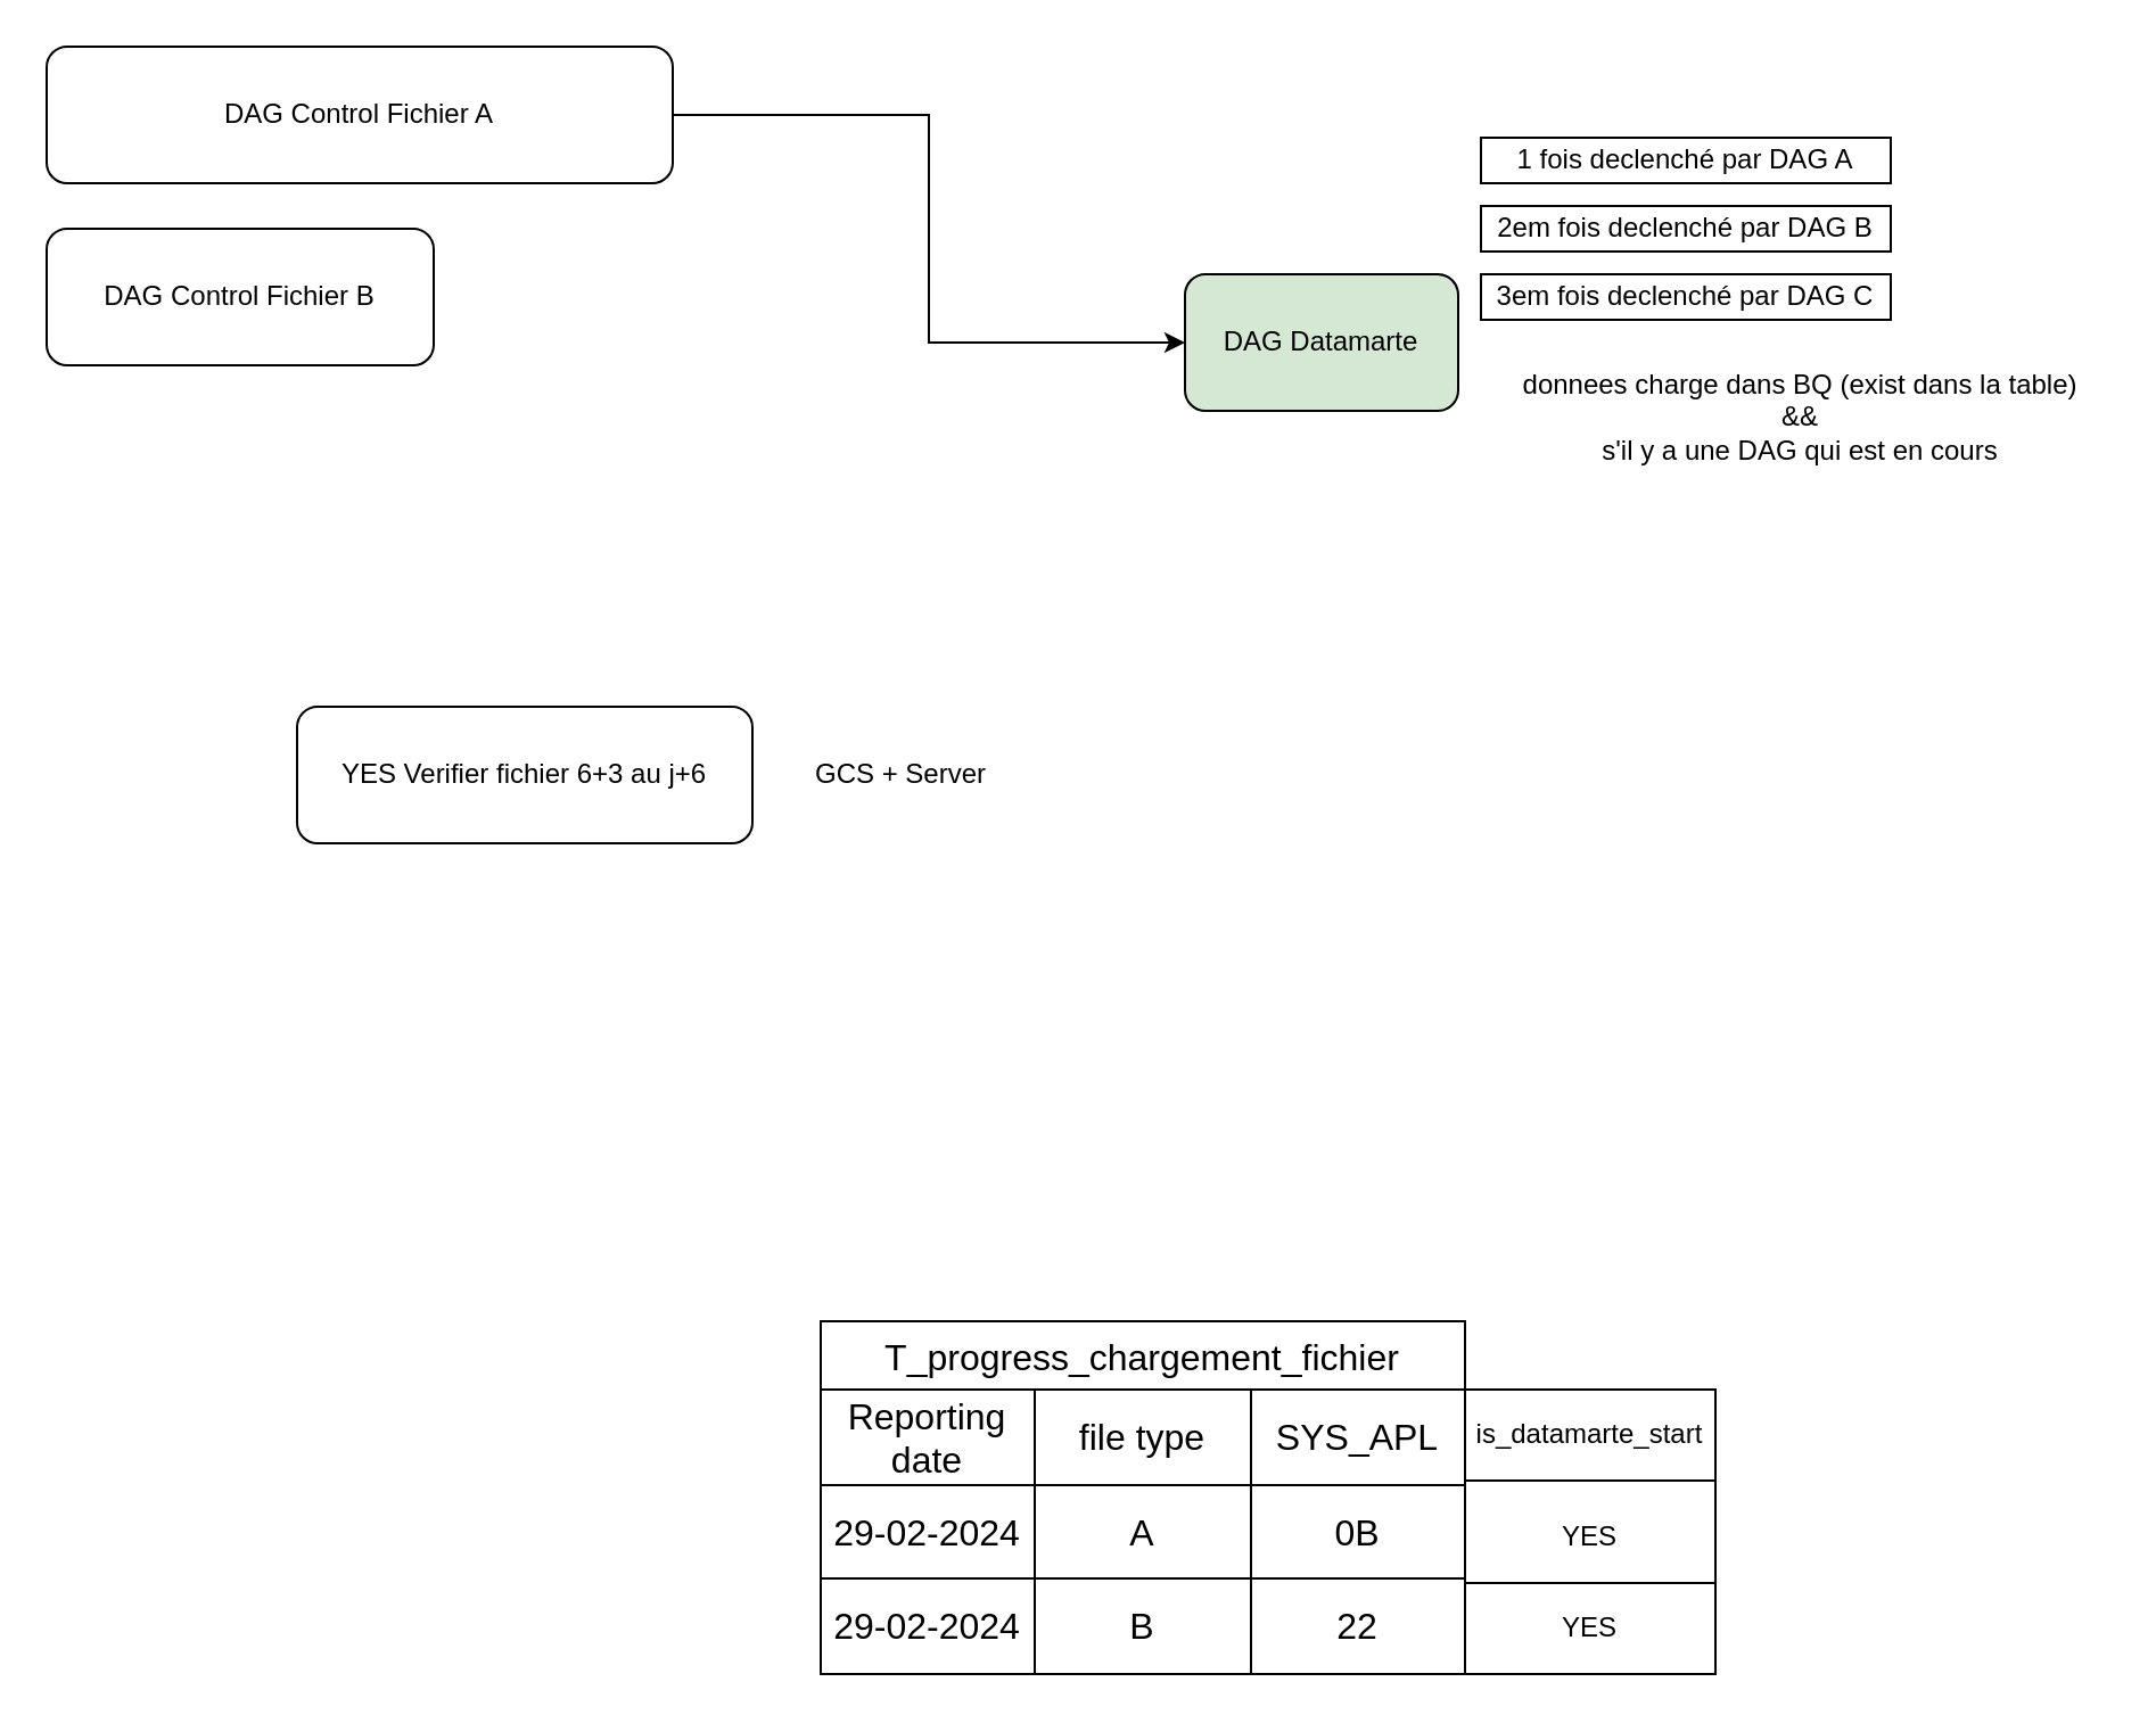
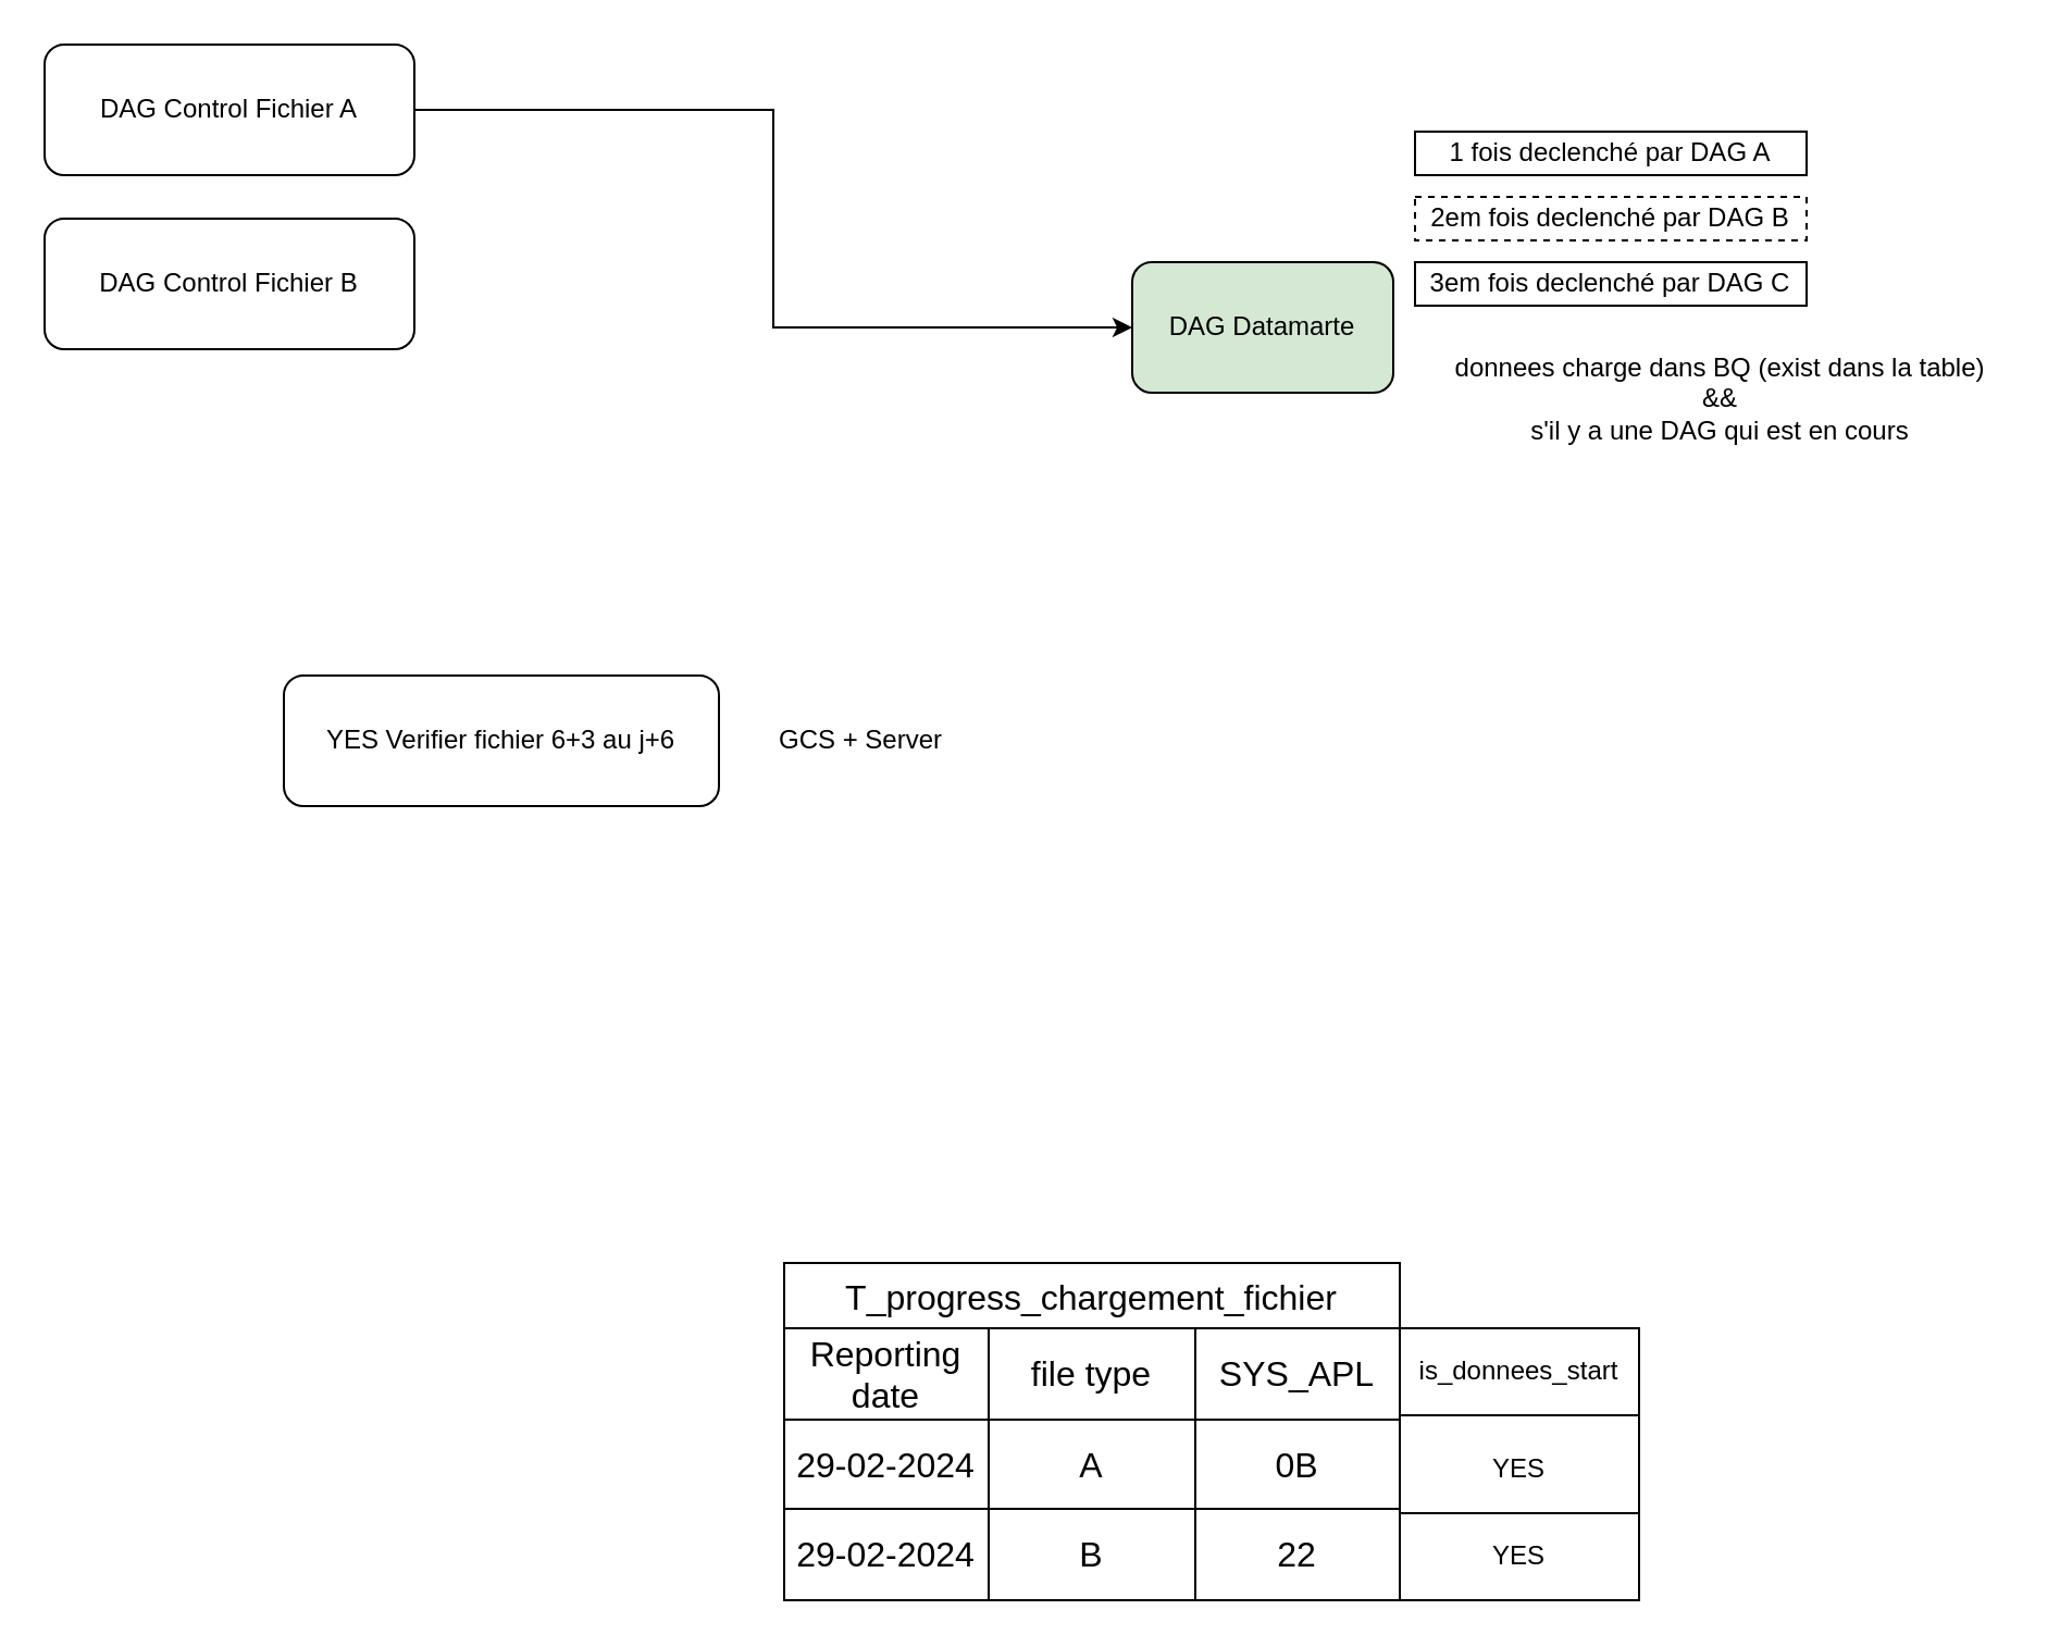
- <mxCell id="4" value="DAG Control Fichier A" style="rounded=1;whiteSpace=wrap;html=1;" vertex="1" parent="1"><mxGeometry x="20" y="20" width="275" height="60" as="geometry" /></mxCell>
+ <mxCell id="4" value="DAG Control Fichier A" style="rounded=1;whiteSpace=wrap;html=1;" vertex="1" parent="1"><mxGeometry x="20" y="20" width="170" height="60" as="geometry" /></mxCell>
- <mxCell id="7" value="2em fois declenché par DAG B" style="rounded=0;whiteSpace=wrap;html=1;" vertex="1" parent="1"><mxGeometry x="650" y="90" width="180" height="20" as="geometry" /></mxCell>
+ <mxCell id="7" value="2em fois declenché par DAG B" style="rounded=0;whiteSpace=wrap;html=1;dashed=1;" vertex="1" parent="1"><mxGeometry x="650" y="90" width="180" height="20" as="geometry" /></mxCell>
- <mxCell id="22" value="is_datamarte_start" style="rounded=0;whiteSpace=wrap;html=1;" vertex="1" parent="1"><mxGeometry x="643" y="610" width="110" height="40" as="geometry" /></mxCell>
+ <mxCell id="22" value="is_donnees_start" style="rounded=0;whiteSpace=wrap;html=1;" vertex="1" parent="1"><mxGeometry x="643" y="610" width="110" height="40" as="geometry" /></mxCell>
